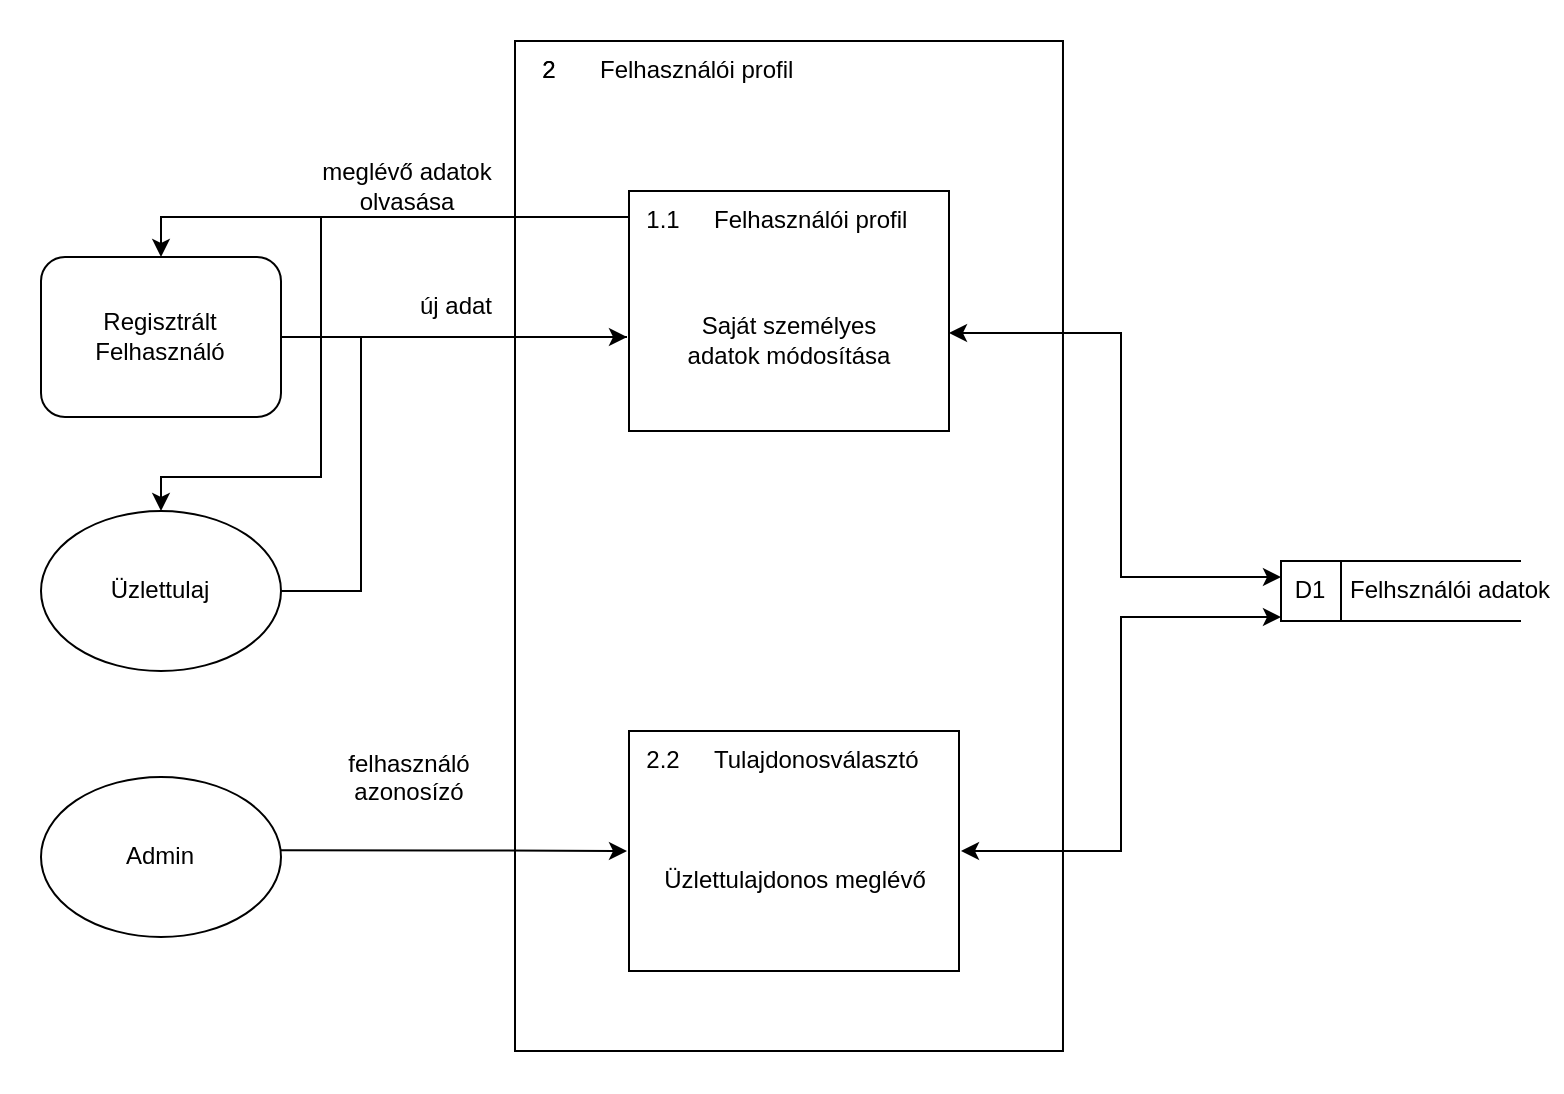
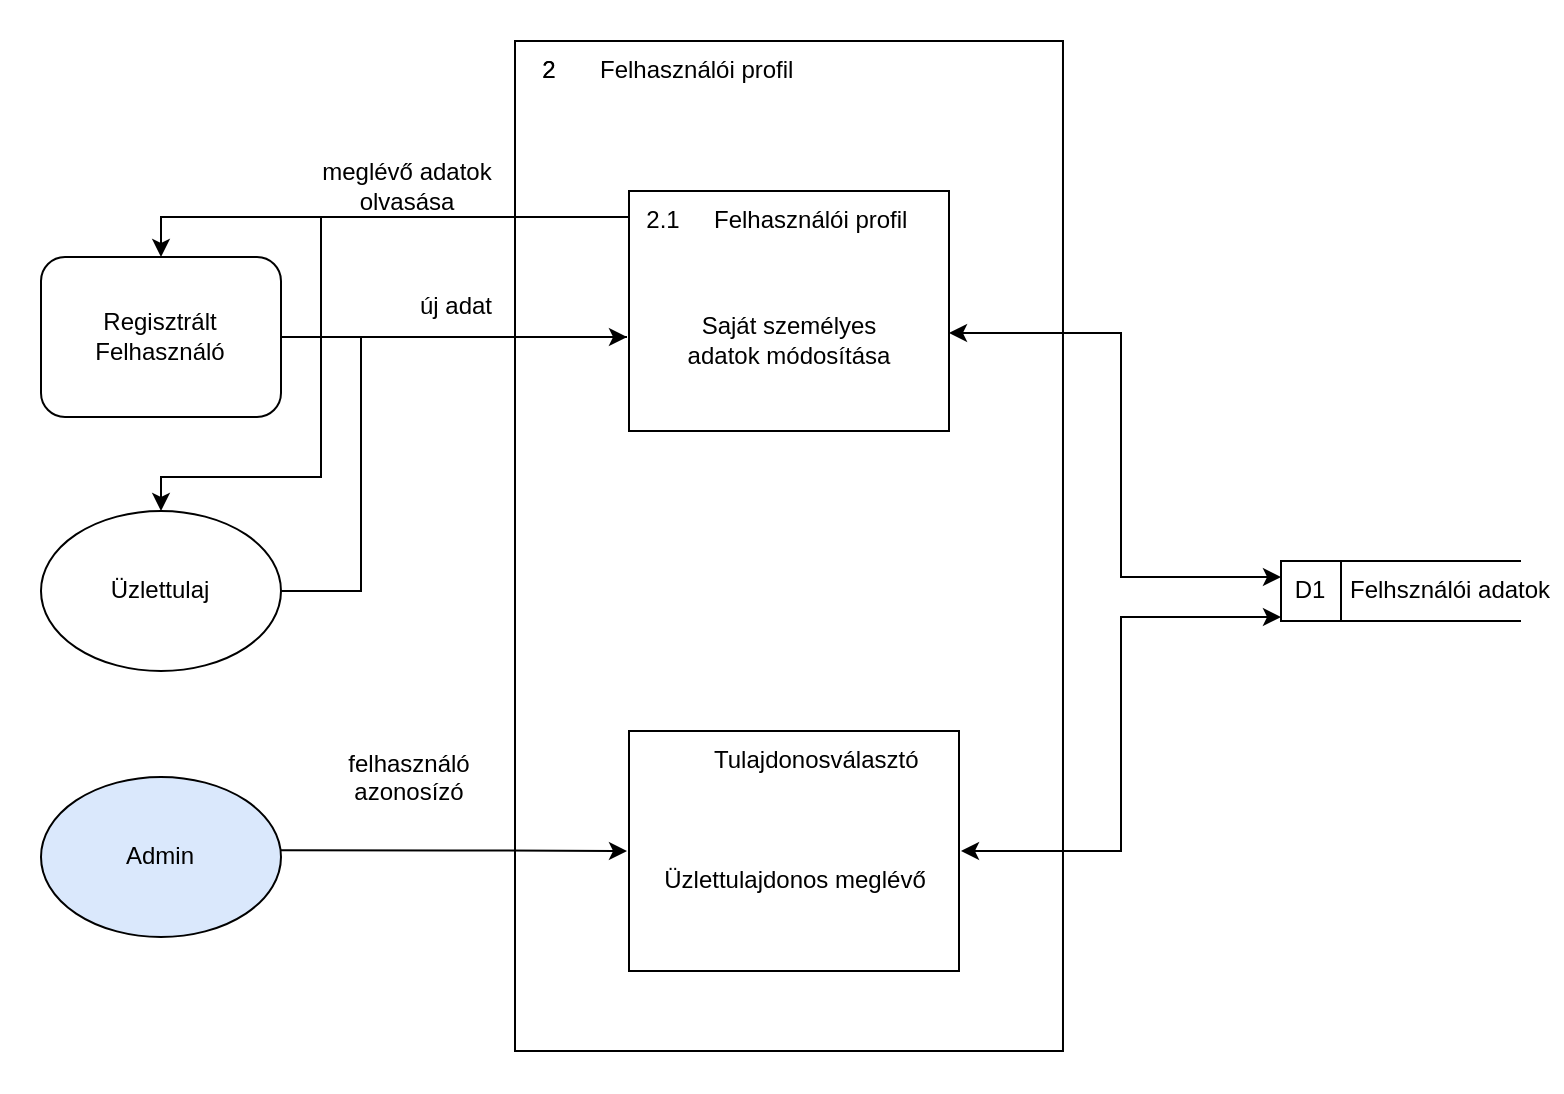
- <mxCell id="6" value="1.1" style="text;html=1;strokeColor=none;fillColor=none;align=center;verticalAlign=middle;whiteSpace=wrap;rounded=0;connectable=0;allowArrows=0;editable=1;movable=0;resizable=0;rotatable=0;deletable=0;locked=0;cloneable=0;" parent="5" vertex="1"><mxGeometry width="35" height="30" as="geometry" /></mxCell>
+ <mxCell id="6" value="2.1" style="text;html=1;strokeColor=none;fillColor=none;align=center;verticalAlign=middle;whiteSpace=wrap;rounded=0;connectable=0;allowArrows=0;editable=1;movable=0;resizable=0;rotatable=0;deletable=0;locked=0;cloneable=0;" parent="5" vertex="1"><mxGeometry width="35" height="30" as="geometry" /></mxCell>
- <mxCell id="9" value="2.2" style="text;html=1;strokeColor=none;fillColor=none;align=center;verticalAlign=middle;whiteSpace=wrap;rounded=0;connectable=0;allowArrows=0;editable=1;movable=0;resizable=0;rotatable=0;deletable=0;locked=0;cloneable=0;" parent="8" vertex="1"><mxGeometry width="35" height="30" as="geometry" /></mxCell>
- <mxCell id="18" value="Admin" style="ellipse;whiteSpace=wrap;html=1;" vertex="1" parent="1"><mxGeometry x="20" y="388" width="120" height="80" as="geometry" /></mxCell>
+ <mxCell id="18" value="Admin" style="ellipse;whiteSpace=wrap;html=1;fillColor=#dae8fc;" vertex="1" parent="1"><mxGeometry x="20" y="388" width="120" height="80" as="geometry" /></mxCell>
